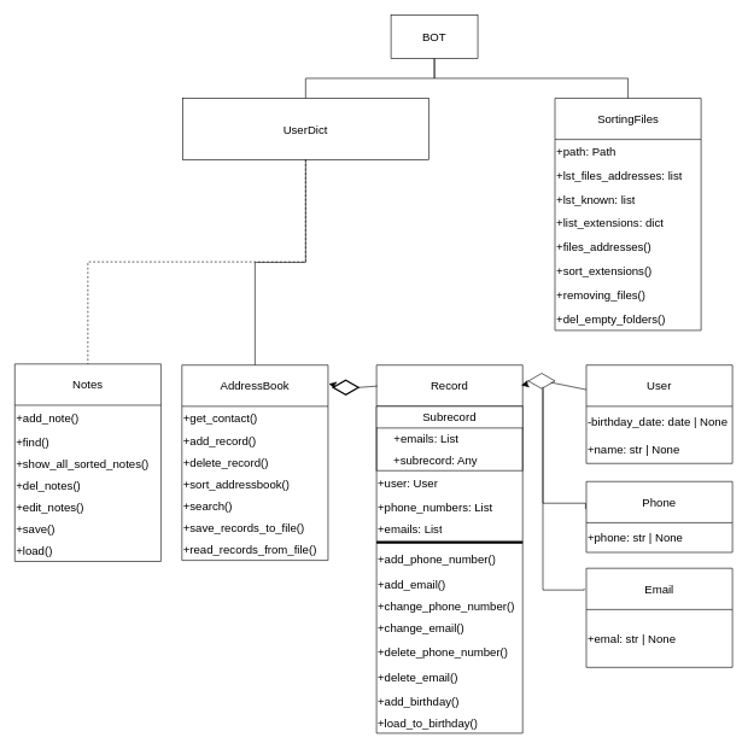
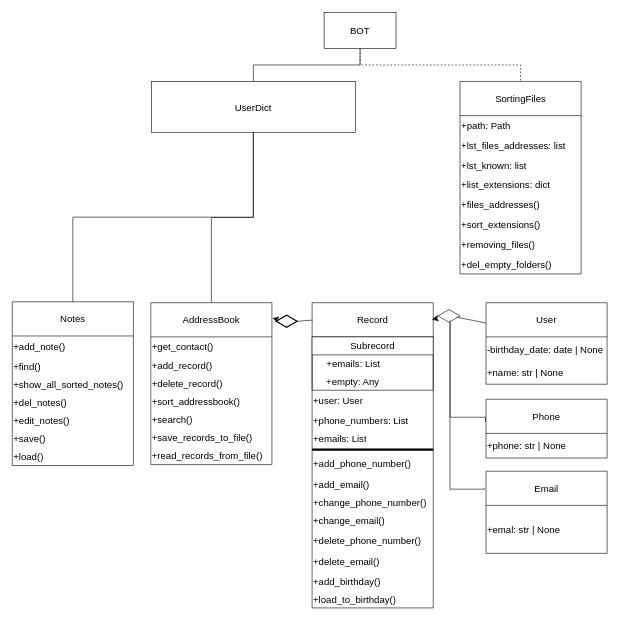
- <mxCell id="63" value="" style="endArrow=none;html=1;rounded=0;fontSize=12;startSize=8;endSize=8;edgeStyle=orthogonalEdgeStyle;exitX=0.5;exitY=1;exitDx=0;exitDy=0;entryX=0.5;entryY=0;entryDx=0;entryDy=0;" edge="1" parent="1" source="61" target="52"><mxGeometry relative="1" as="geometry"><mxPoint x="590" y="245" as="sourcePoint" /><mxPoint x="930" y="235" as="targetPoint" /></mxGeometry></mxCell>
+ <mxCell id="63" value="" style="endArrow=none;html=1;rounded=0;fontSize=12;startSize=8;endSize=8;edgeStyle=orthogonalEdgeStyle;exitX=0.5;exitY=1;exitDx=0;exitDy=0;entryX=0.5;entryY=0;entryDx=0;entryDy=0;dashed=1;" edge="1" parent="1" source="61" target="52"><mxGeometry relative="1" as="geometry"><mxPoint x="590" y="245" as="sourcePoint" /><mxPoint x="930" y="235" as="targetPoint" /></mxGeometry></mxCell>
- <mxCell id="51" value="" style="endArrow=none;html=1;rounded=0;fontSize=12;startSize=8;endSize=8;edgeStyle=orthogonalEdgeStyle;entryX=0.5;entryY=0;entryDx=0;entryDy=0;exitX=0.5;exitY=1;exitDx=0;exitDy=0;dashed=1;" edge="1" parent="1" source="2" target="43"><mxGeometry relative="1" as="geometry"><mxPoint x="180" y="418" as="sourcePoint" /><mxPoint x="357" y="640" as="targetPoint" /></mxGeometry></mxCell>
+ <mxCell id="51" value="" style="endArrow=none;html=1;rounded=0;fontSize=12;startSize=8;endSize=8;edgeStyle=orthogonalEdgeStyle;entryX=0.5;entryY=0;entryDx=0;entryDy=0;exitX=0.5;exitY=1;exitDx=0;exitDy=0;" edge="1" parent="1" source="2" target="43"><mxGeometry relative="1" as="geometry"><mxPoint x="180" y="418" as="sourcePoint" /><mxPoint x="357" y="640" as="targetPoint" /></mxGeometry></mxCell>
- <mxCell id="6" value="&amp;nbsp; &amp;nbsp; +subrecord: Any" style="text;strokeColor=none;fillColor=none;align=left;verticalAlign=middle;spacingLeft=4;spacingRight=4;overflow=hidden;points=[[0,0.5],[1,0.5]];portConstraint=eastwest;rotatable=0;whiteSpace=wrap;html=1;fontSize=16;" vertex="1" parent="4"><mxGeometry y="59" width="202" height="30" as="geometry" /></mxCell>
+ <mxCell id="6" value="&amp;nbsp; &amp;nbsp; +empty: Any" style="text;strokeColor=none;fillColor=none;align=left;verticalAlign=middle;spacingLeft=4;spacingRight=4;overflow=hidden;points=[[0,0.5],[1,0.5]];portConstraint=eastwest;rotatable=0;whiteSpace=wrap;html=1;fontSize=16;" vertex="1" parent="4"><mxGeometry y="59" width="202" height="30" as="geometry" /></mxCell>
